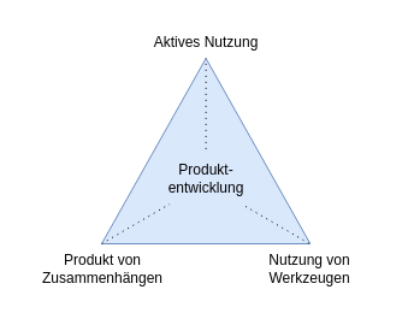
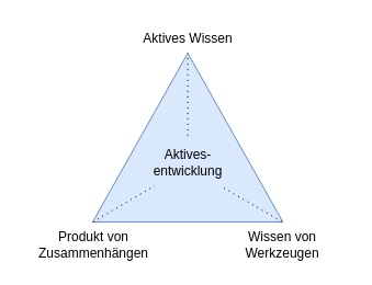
- <mxCell id="3" value="Aktives Nutzung" style="text;html=1;align=center;verticalAlign=middle;whiteSpace=wrap;rounded=0;" parent="1" vertex="1"><mxGeometry x="110.63" y="20" width="120" height="30" as="geometry" /></mxCell>
+ <mxCell id="3" value="Aktives Wissen" style="text;html=1;align=center;verticalAlign=middle;whiteSpace=wrap;rounded=0;" parent="1" vertex="1"><mxGeometry x="110.63" y="20" width="120" height="30" as="geometry" /></mxCell>
- <mxCell id="8" value="Produkt-entwicklung" style="text;html=1;align=center;verticalAlign=middle;whiteSpace=wrap;rounded=0;fillColor=#dae8fc;strokeColor=none;" parent="1" vertex="1"><mxGeometry x="140.63" y="125" width="60" height="45" as="geometry" /></mxCell>
+ <mxCell id="8" value="Aktives-entwicklung" style="text;html=1;align=center;verticalAlign=middle;whiteSpace=wrap;rounded=0;fillColor=#dae8fc;strokeColor=none;" parent="1" vertex="1"><mxGeometry x="140.63" y="125" width="60" height="45" as="geometry" /></mxCell>
- <mxCell id="9" value="Nutzung von Werkzeugen" style="text;html=1;align=center;verticalAlign=middle;whiteSpace=wrap;rounded=0;" vertex="1" parent="1"><mxGeometry x="197" y="208" width="120" height="30" as="geometry" /></mxCell>
+ <mxCell id="9" value="Wissen von Werkzeugen" style="text;html=1;align=center;verticalAlign=middle;whiteSpace=wrap;rounded=0;" vertex="1" parent="1"><mxGeometry x="197" y="208" width="120" height="30" as="geometry" /></mxCell>
